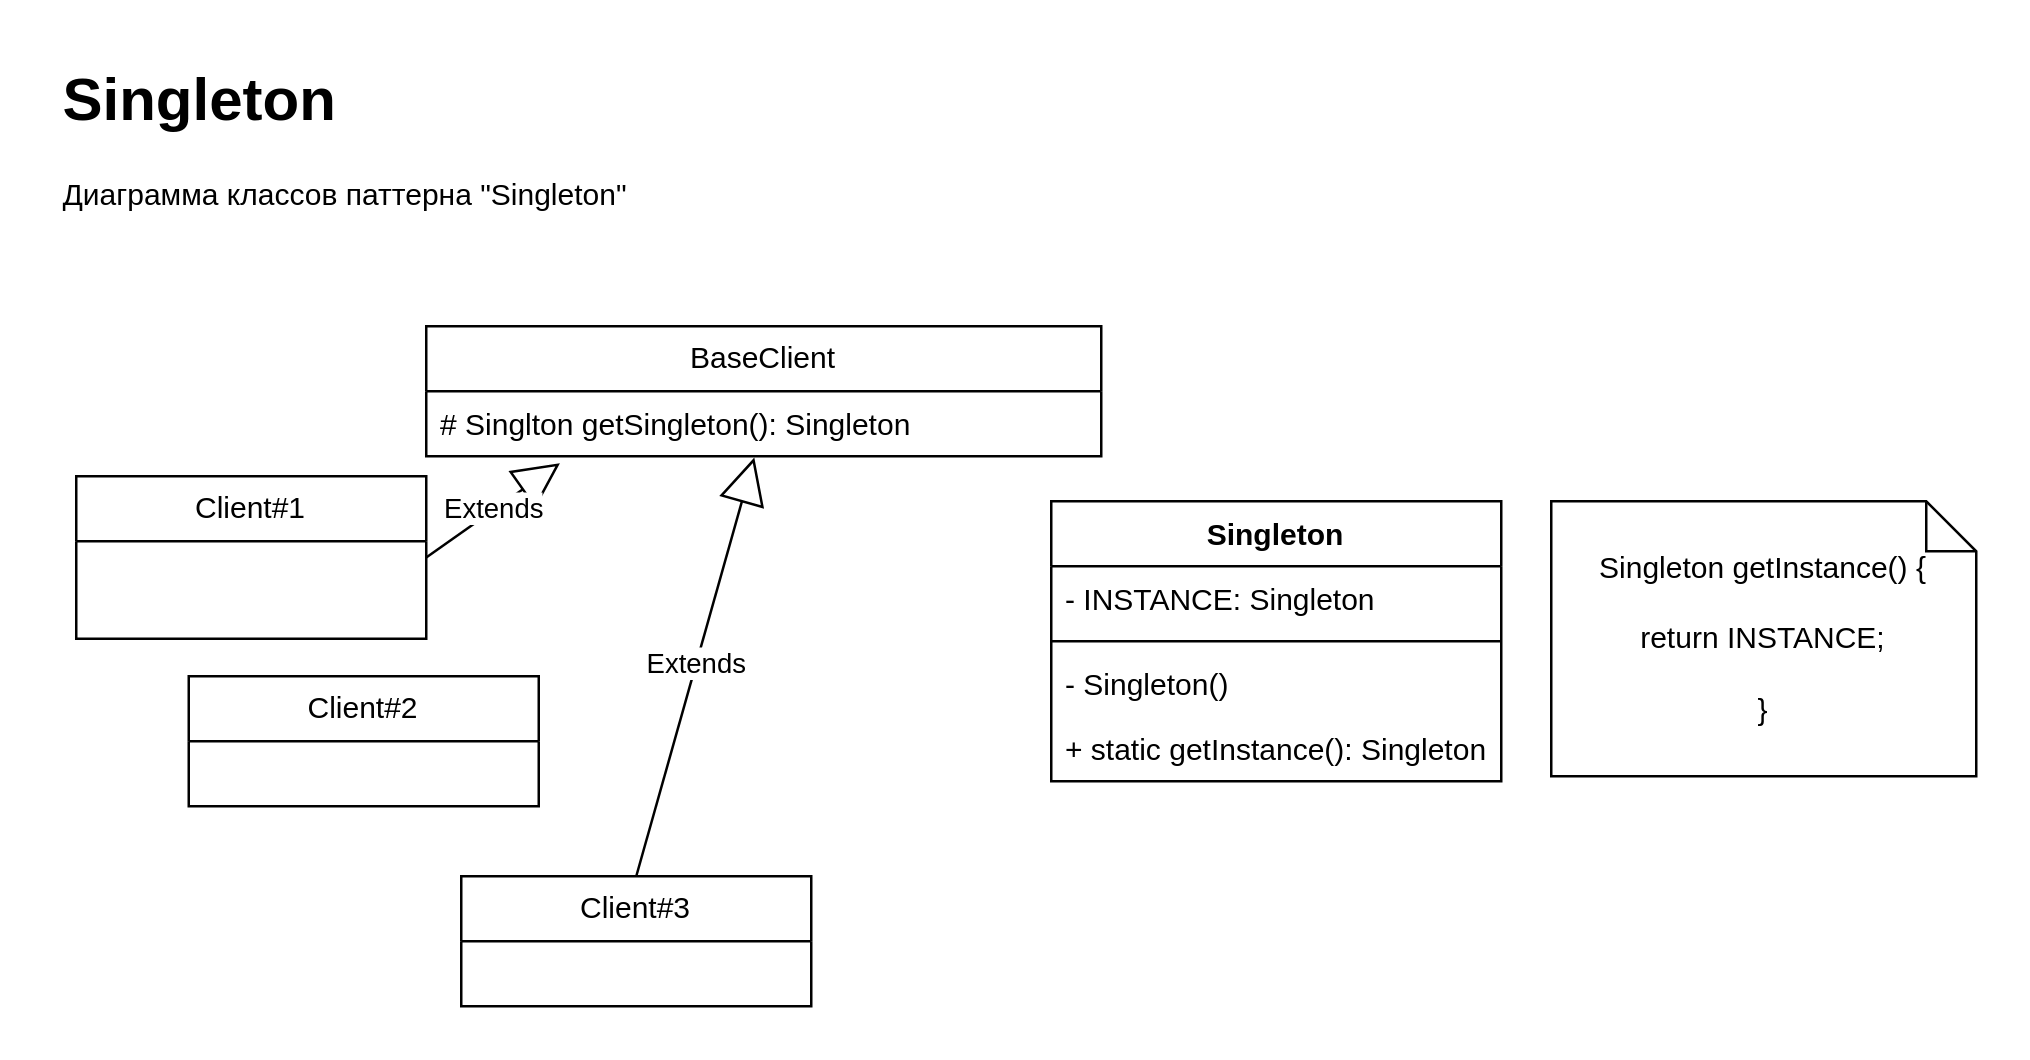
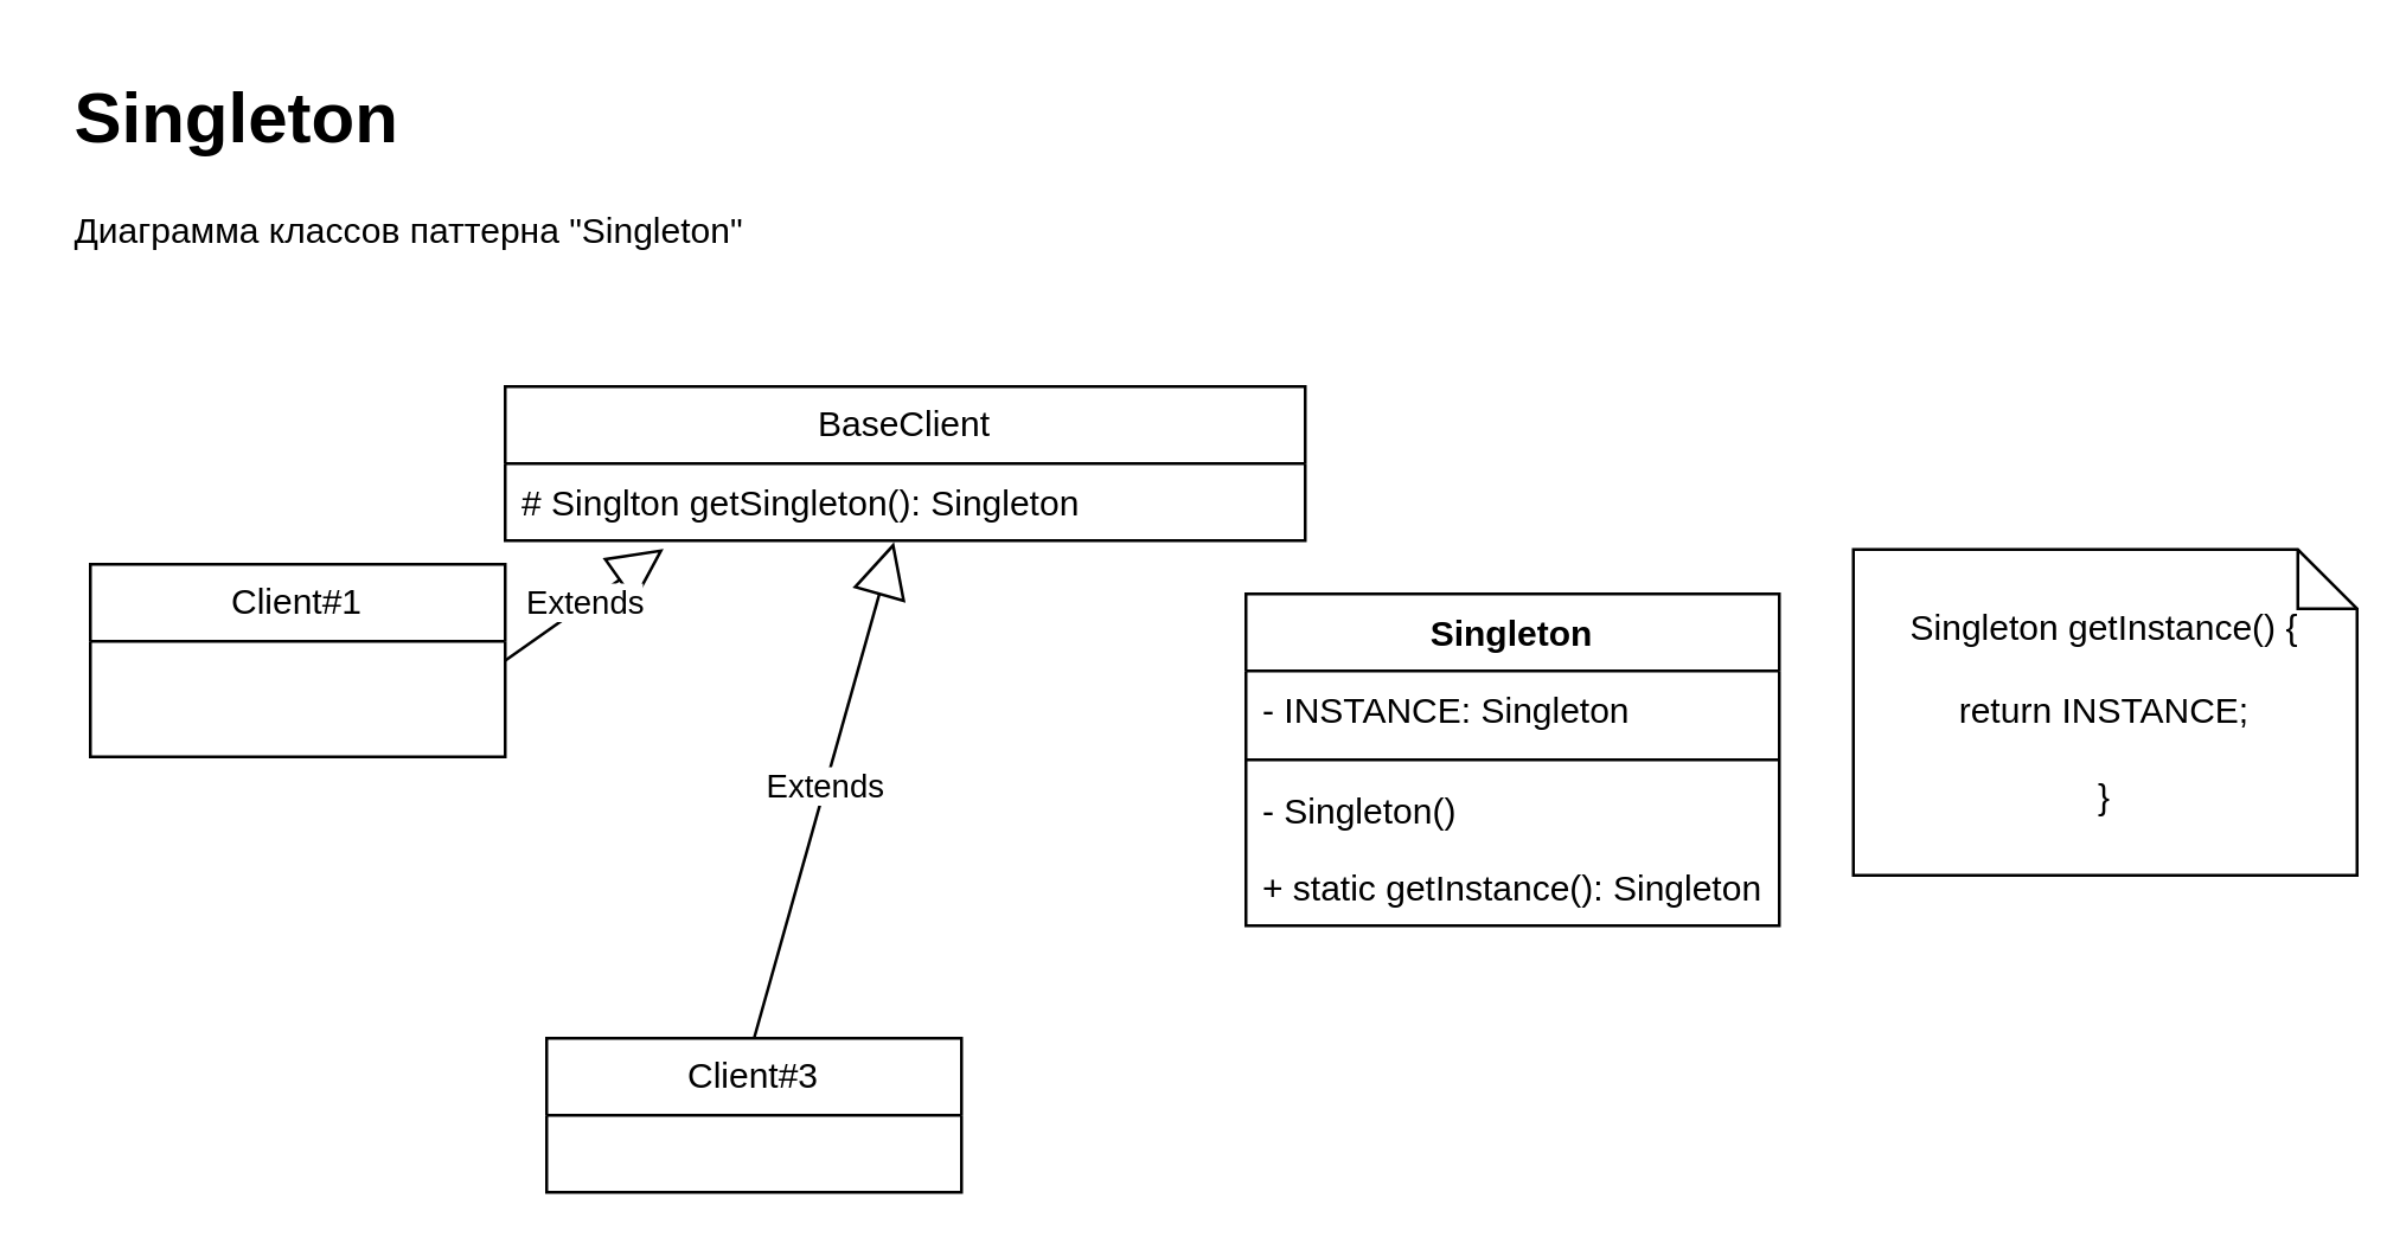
- <mxCell id="11" value="Singleton getInstance() {&lt;br&gt;&lt;br&gt;return INSTANCE;&lt;br&gt;&lt;br&gt;}" style="shape=note;size=20;whiteSpace=wrap;html=1;" vertex="1" parent="1"><mxGeometry x="620" y="200" width="170" height="110" as="geometry" /></mxCell>
+ <mxCell id="11" value="Singleton getInstance() {&lt;br&gt;&lt;br&gt;return INSTANCE;&lt;br&gt;&lt;br&gt;}" style="shape=note;size=20;whiteSpace=wrap;html=1;" vertex="1" parent="1"><mxGeometry x="625" y="185" width="170" height="110" as="geometry" /></mxCell>
- <mxCell id="9" value="Client#2" style="swimlane;fontStyle=0;childLayout=stackLayout;horizontal=1;startSize=26;fillColor=none;horizontalStack=0;resizeParent=1;resizeParentMax=0;resizeLast=0;collapsible=1;marginBottom=0;whiteSpace=wrap;html=1;" vertex="1" parent="1"><mxGeometry x="75" y="270" width="140" height="52" as="geometry" /></mxCell>
